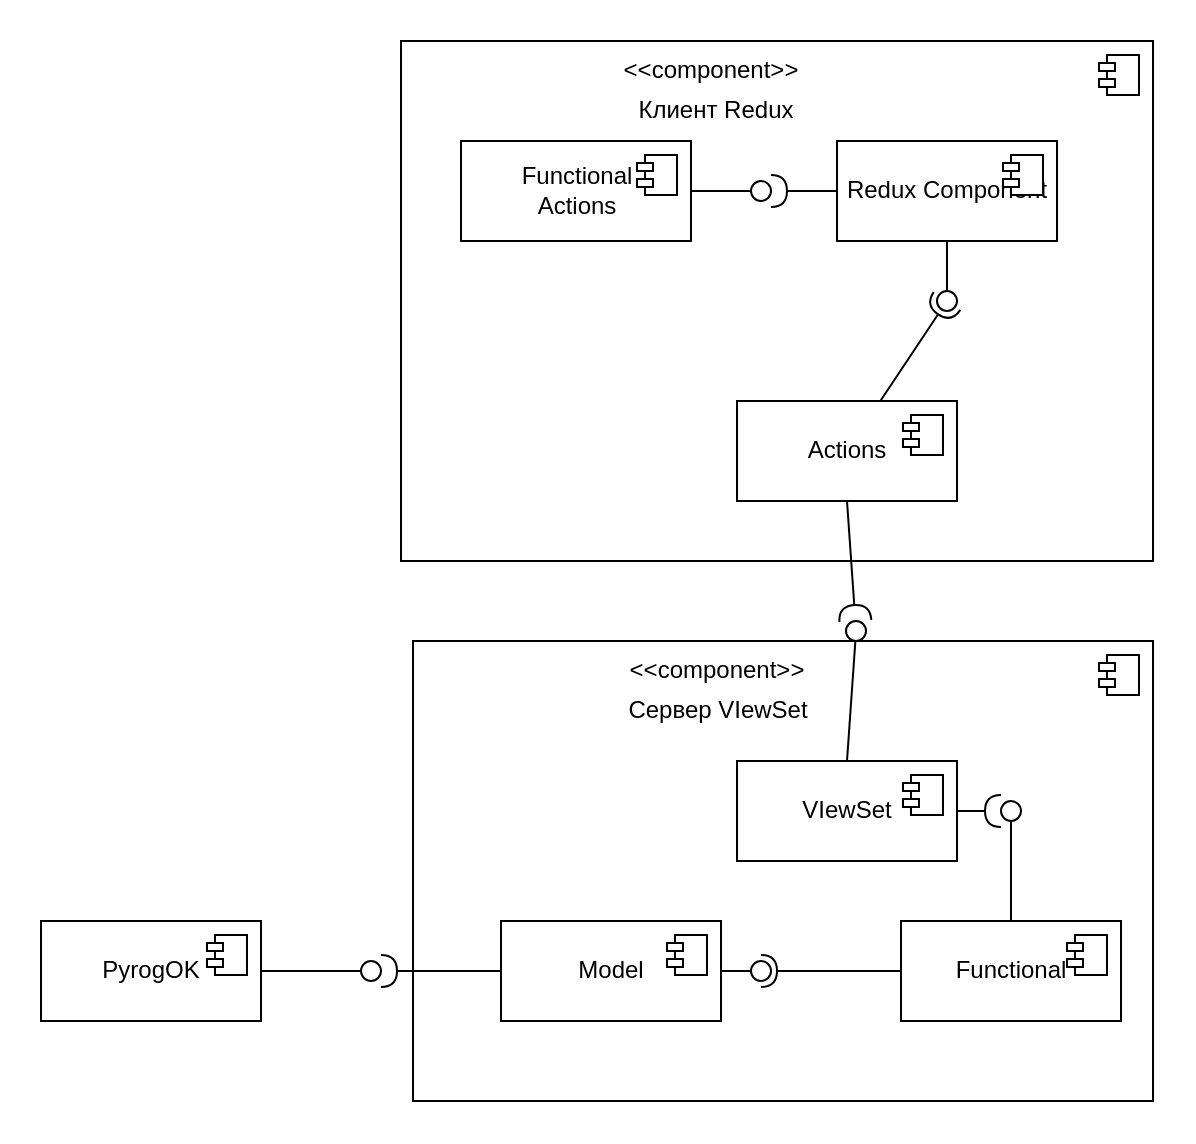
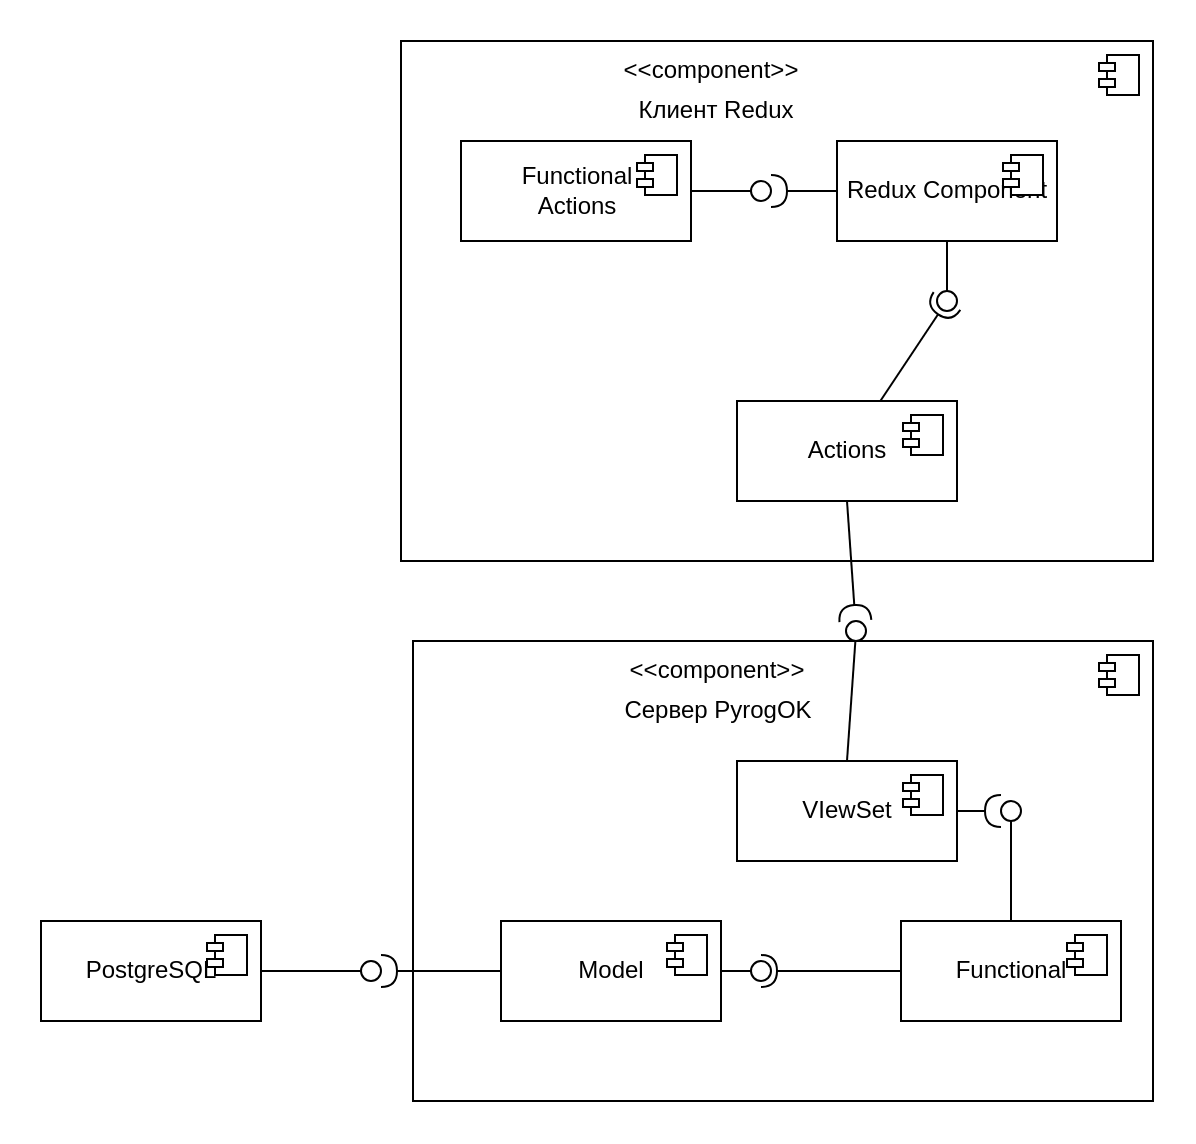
- <mxCell id="40" value="Сервер VIewSet" style="text;html=1;strokeColor=none;fillColor=none;align=center;verticalAlign=middle;whiteSpace=wrap;rounded=0;" parent="1" vertex="1"><mxGeometry x="300" y="340" width="118" height="30" as="geometry" /></mxCell>
+ <mxCell id="40" value="Сервер PyrogOK" style="text;html=1;strokeColor=none;fillColor=none;align=center;verticalAlign=middle;whiteSpace=wrap;rounded=0;" parent="1" vertex="1"><mxGeometry x="300" y="340" width="118" height="30" as="geometry" /></mxCell>
- <mxCell id="24" value="PyrogOK" style="html=1;dropTarget=0;" parent="1" vertex="1"><mxGeometry x="20" y="460" width="110" height="50" as="geometry" /></mxCell>
+ <mxCell id="24" value="PostgreSQL" style="html=1;dropTarget=0;" parent="1" vertex="1"><mxGeometry x="20" y="460" width="110" height="50" as="geometry" /></mxCell>
